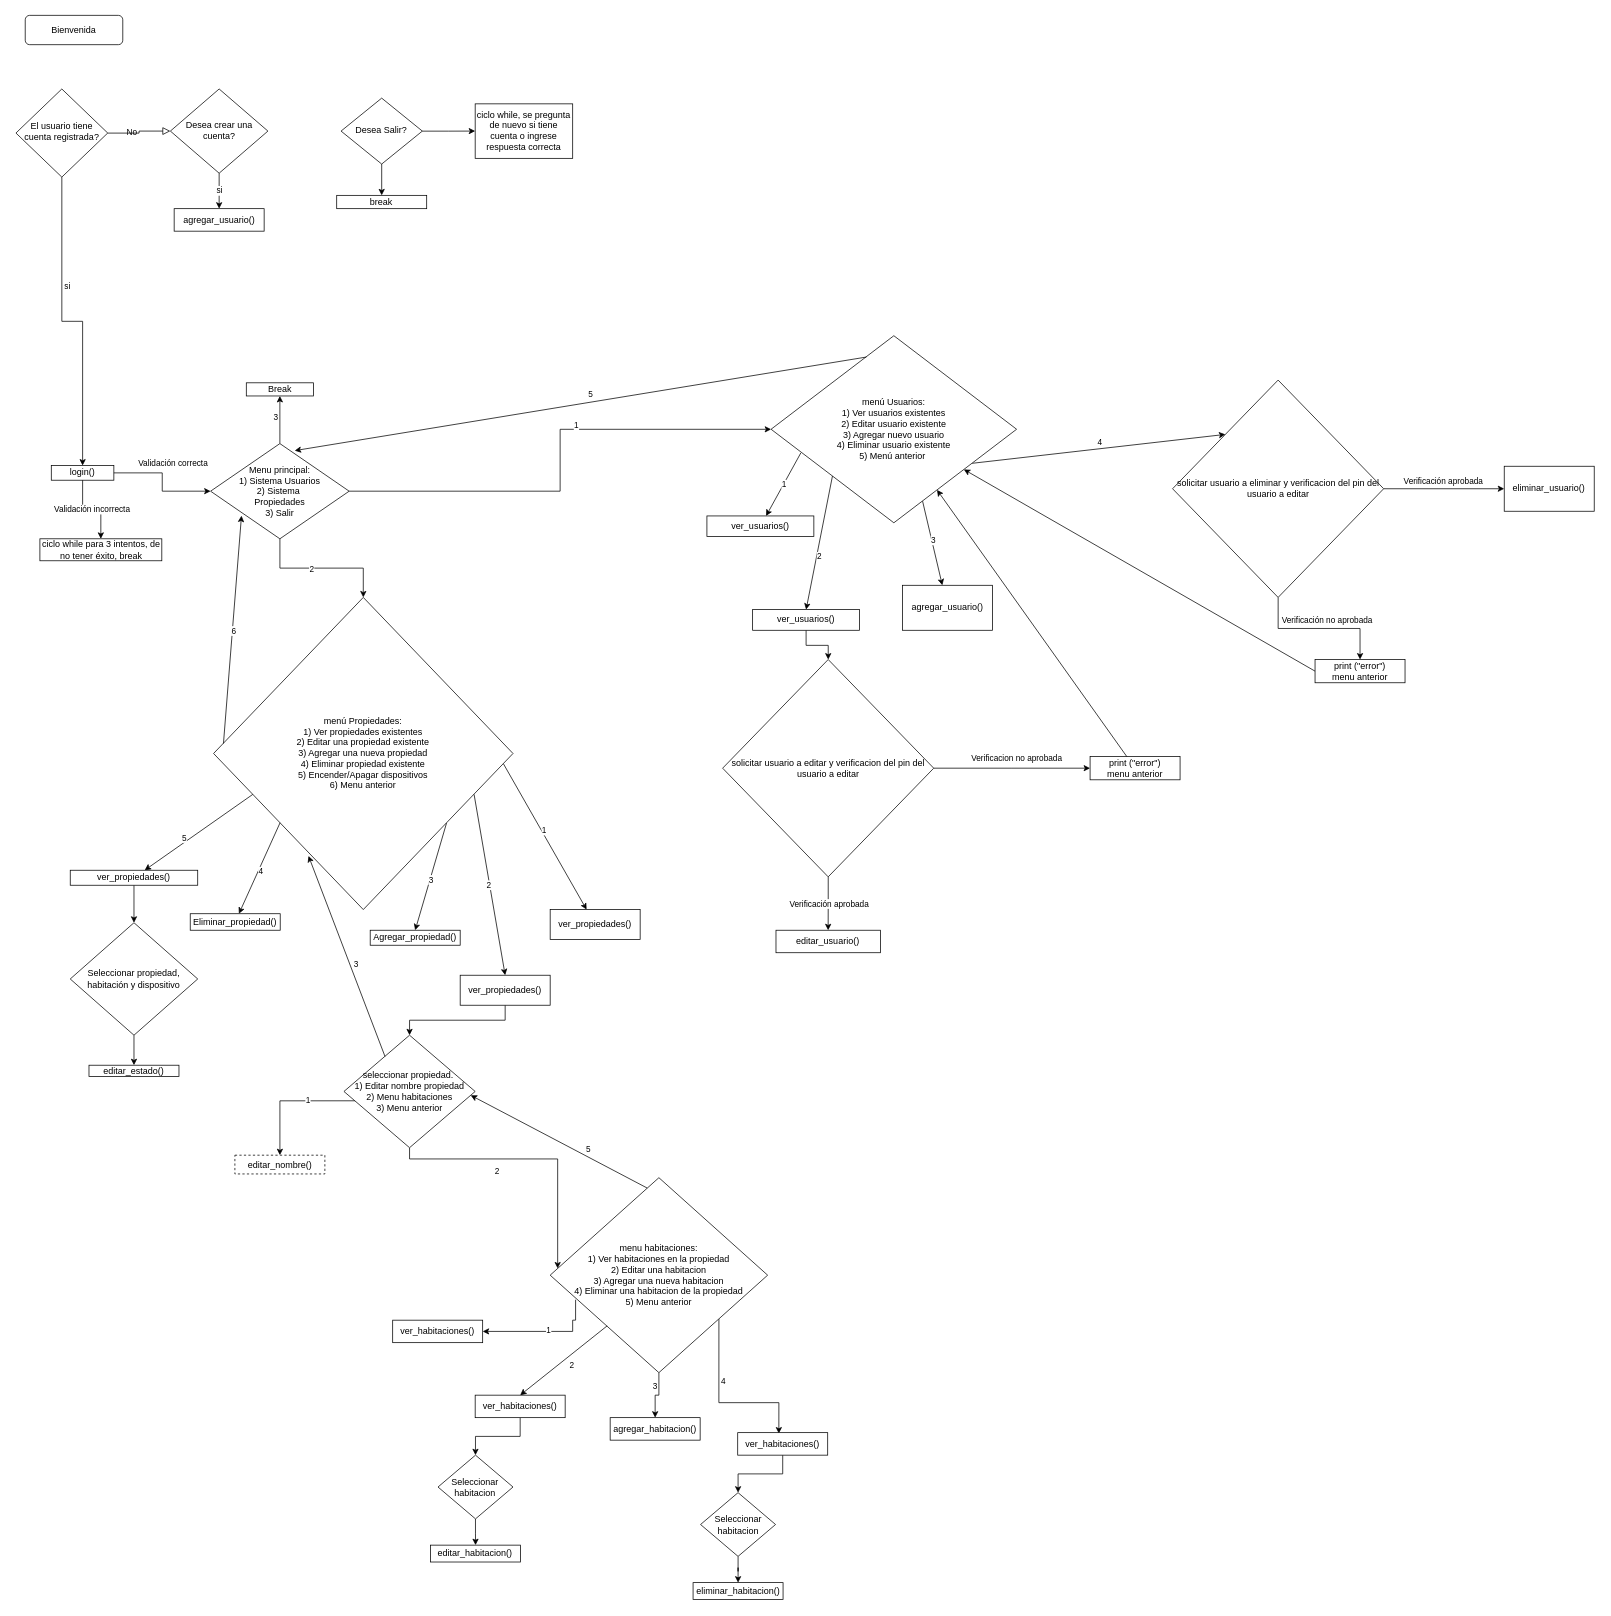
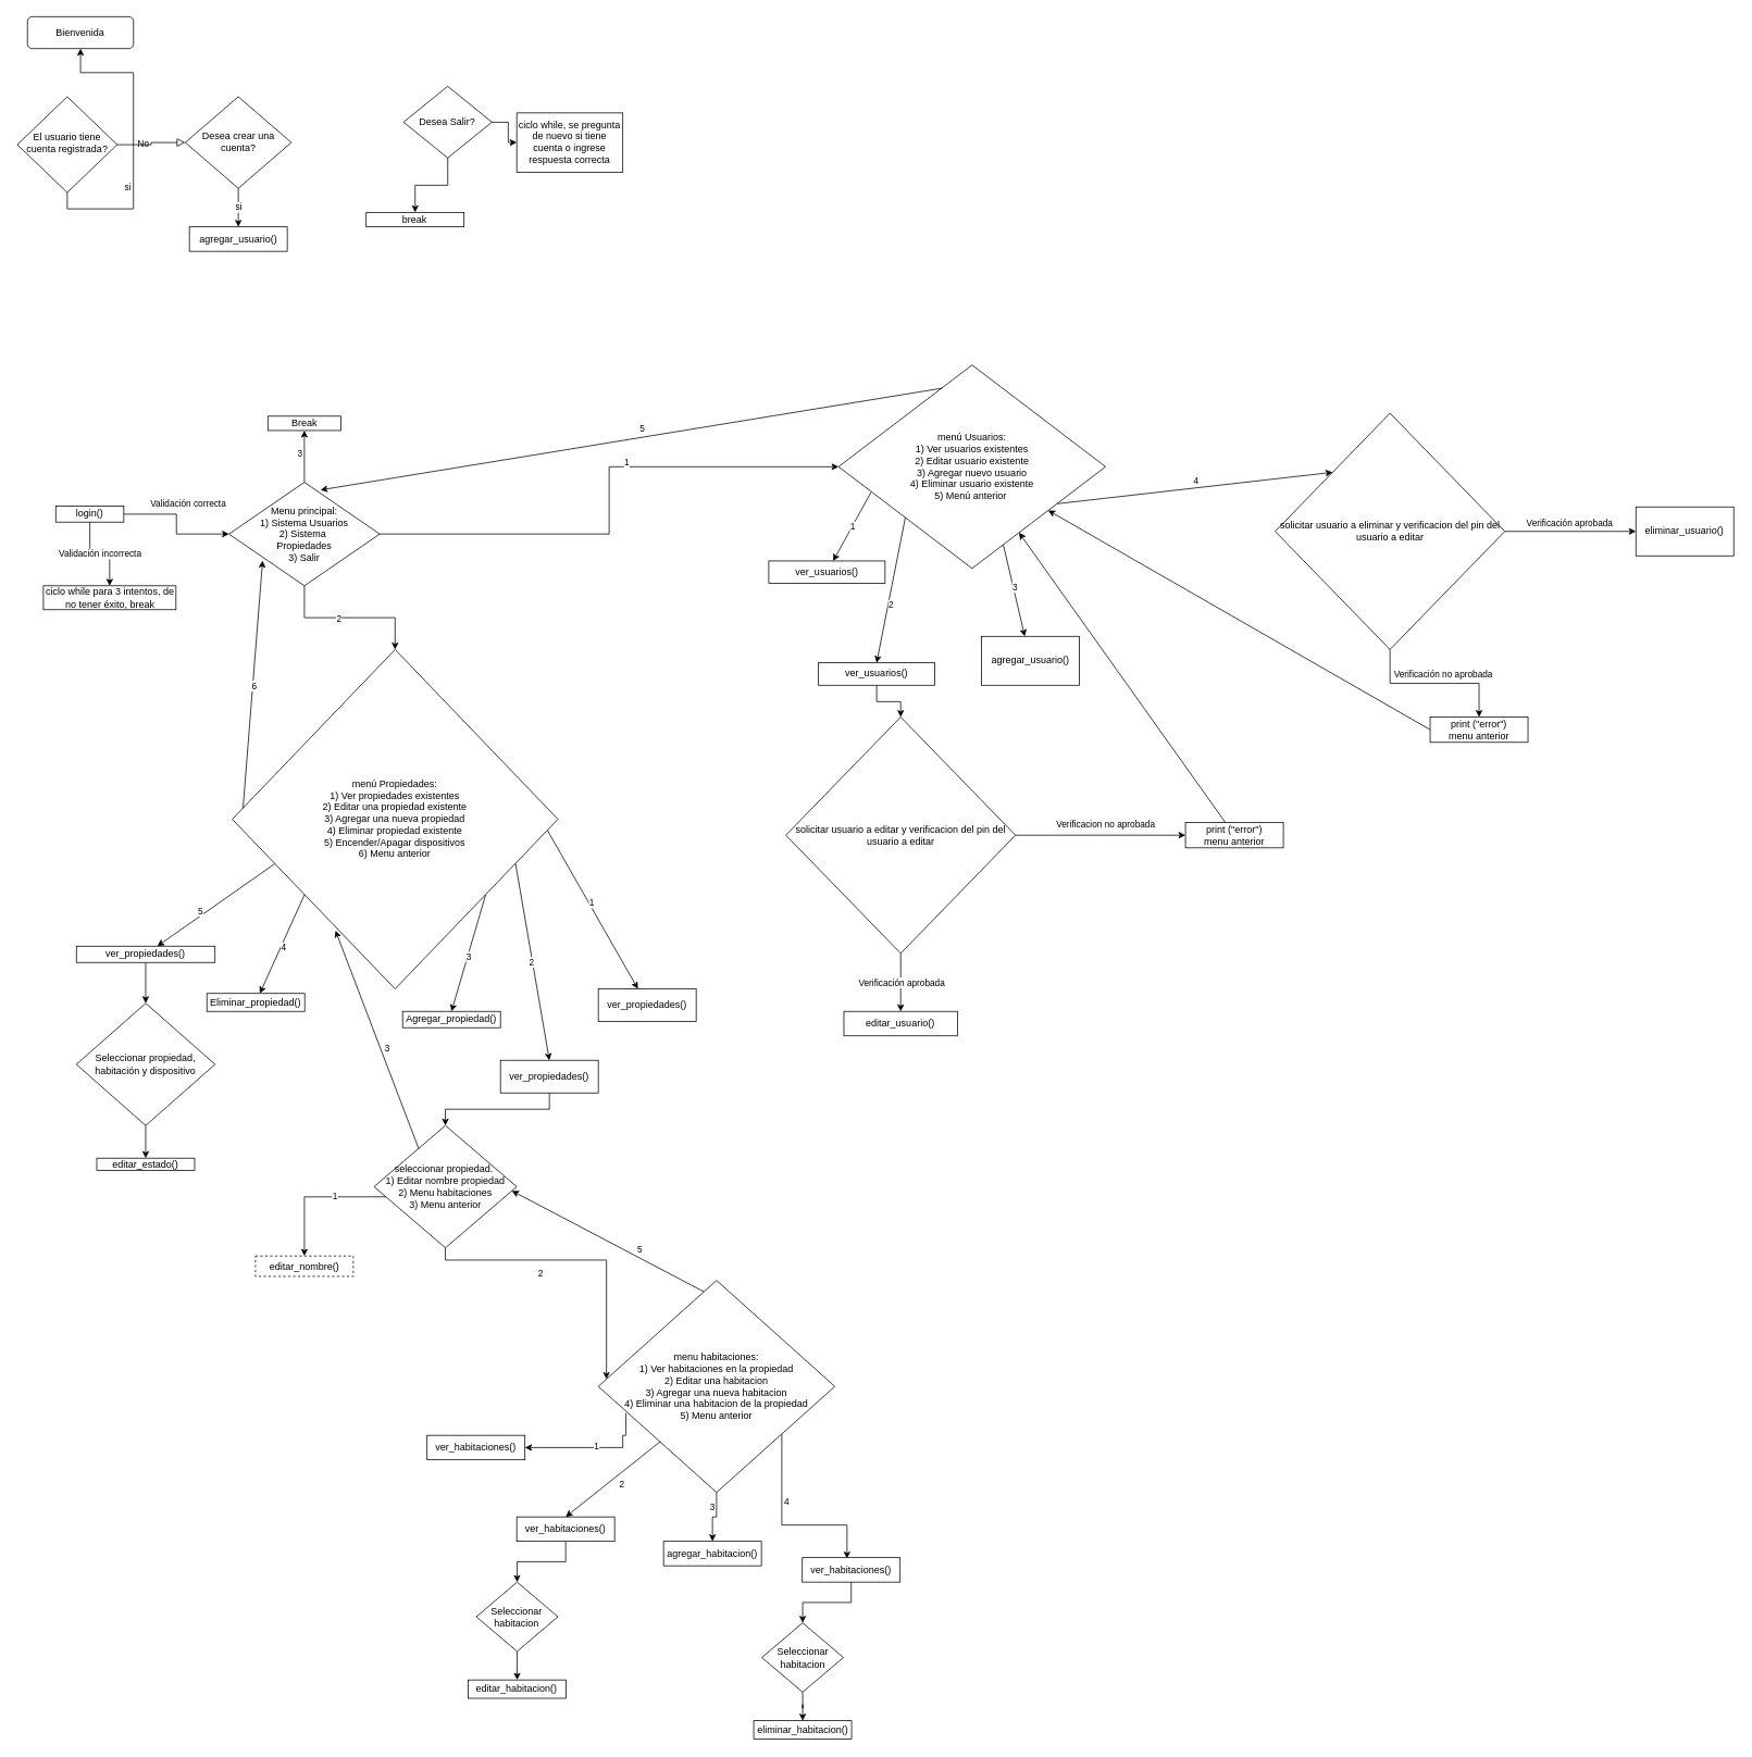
- <mxCell id="16" value="Desea Salir?" style="rhombus;whiteSpace=wrap;html=1;" vertex="1" parent="1"><mxGeometry x="454.151" y="130.357" width="108.388" height="87.915" as="geometry" /></mxCell>
+ <mxCell id="16" value="Desea Salir?" style="rhombus;whiteSpace=wrap;html=1;" vertex="1" parent="1"><mxGeometry x="494.151" y="105.357" width="108.388" height="87.915" as="geometry" /></mxCell>
- <mxCell id="20" value="si" style="edgeStyle=orthogonalEdgeStyle;rounded=0;orthogonalLoop=1;jettySize=auto;html=1;exitX=0.5;exitY=1;exitDx=0;exitDy=0;" edge="1" parent="1" source="2" target="19"><mxGeometry x="-0.299" y="7" relative="1" as="geometry"><mxPoint x="78.046" y="284.208" as="targetPoint" /><mxPoint as="offset" /></mxGeometry></mxCell>
+ <mxCell id="20" value="si" style="edgeStyle=orthogonalEdgeStyle;rounded=0;orthogonalLoop=1;jettySize=auto;html=1;exitX=0.5;exitY=1;exitDx=0;exitDy=0;" edge="1" parent="1" source="2" target="12"><mxGeometry x="-0.299" y="7" relative="1" as="geometry"><mxPoint x="78.046" y="284.208" as="targetPoint" /><mxPoint as="offset" /></mxGeometry></mxCell>
